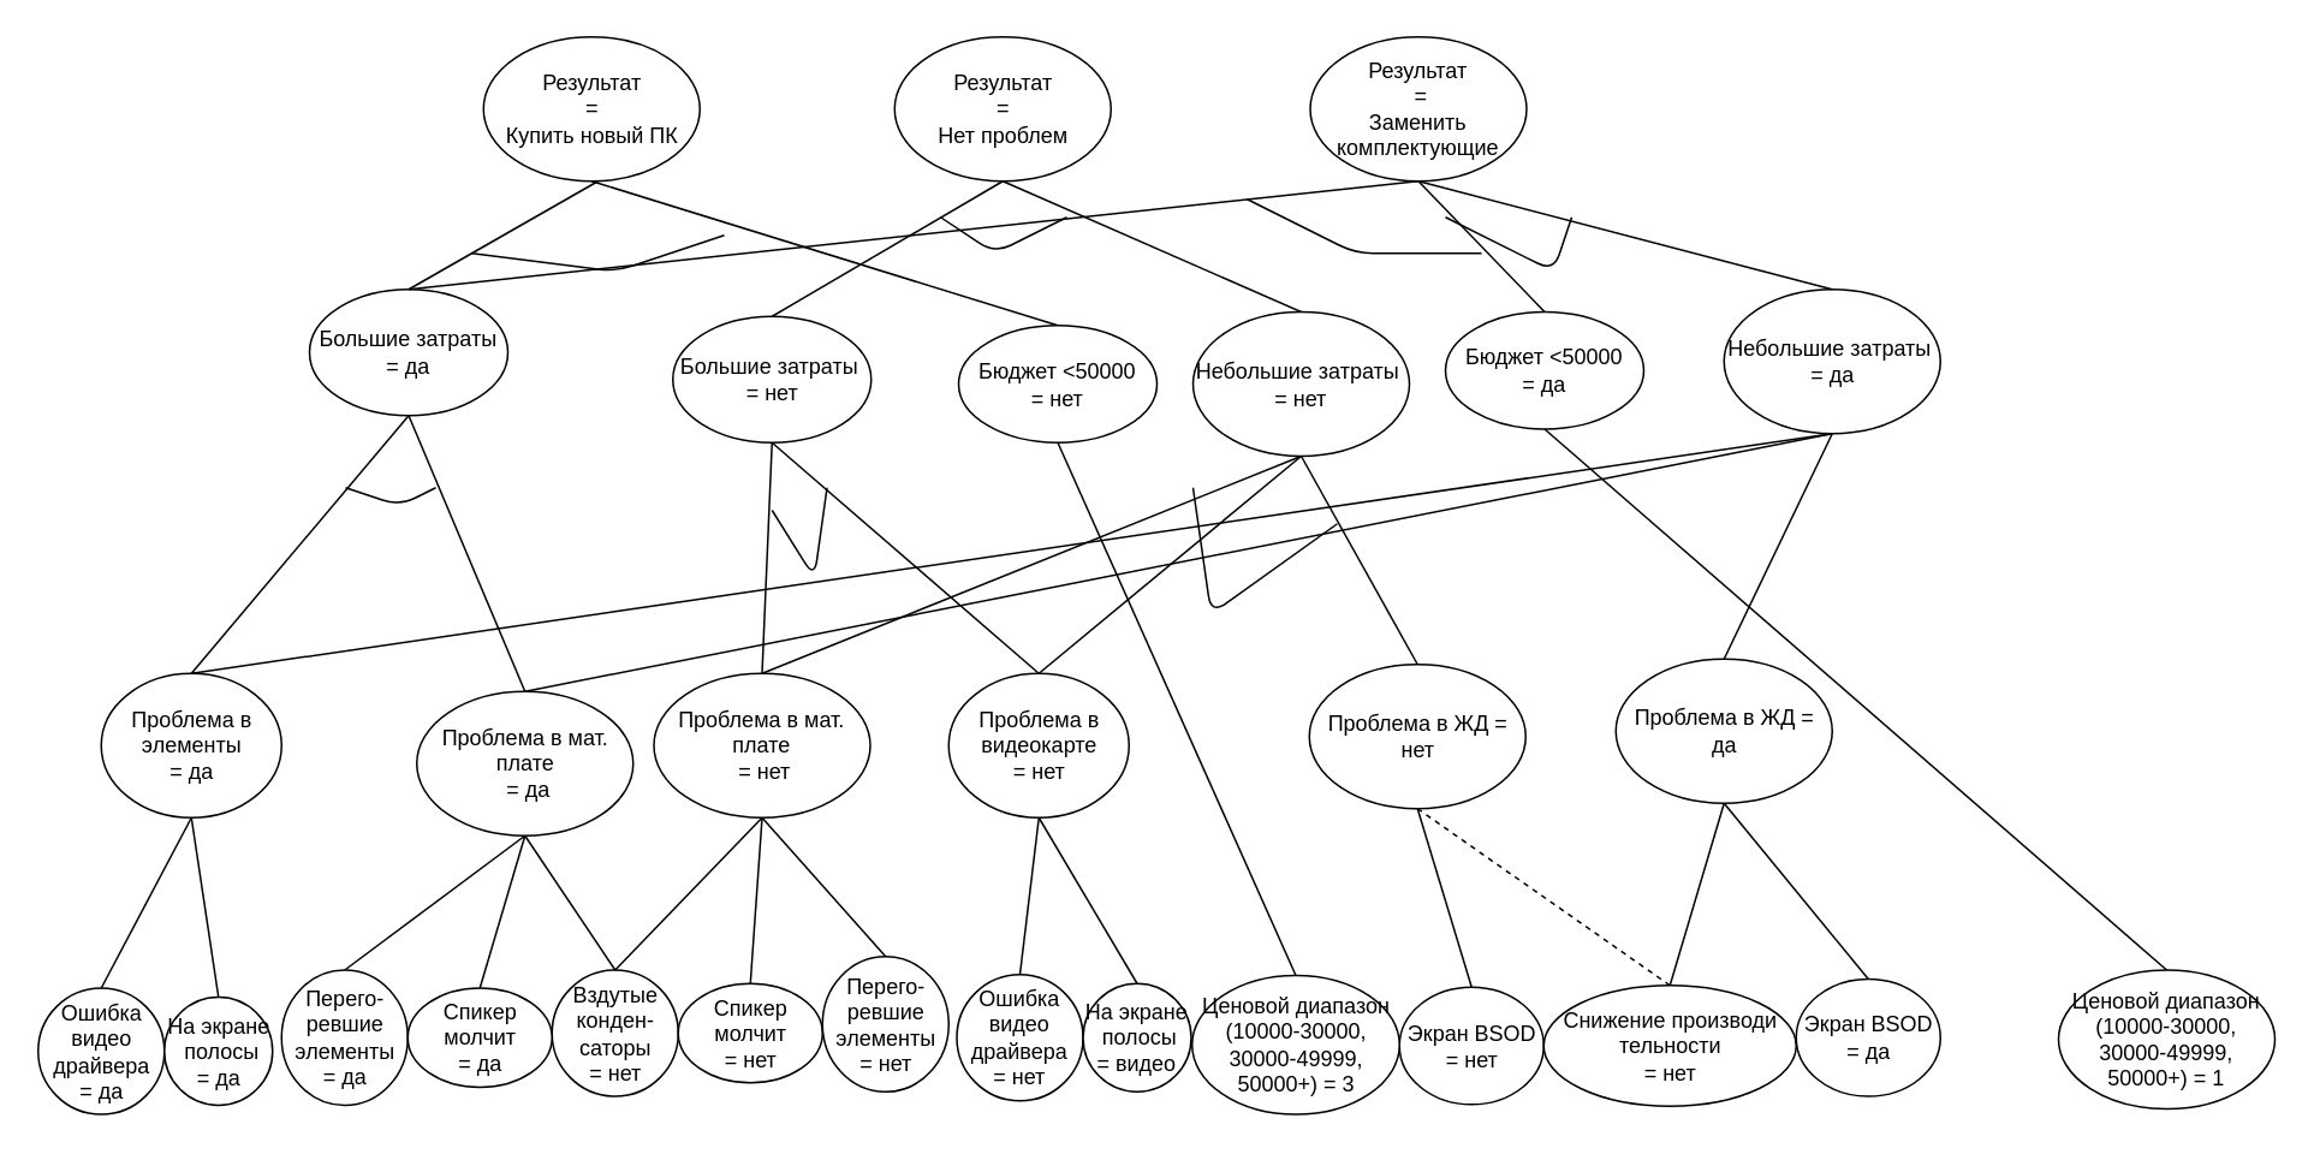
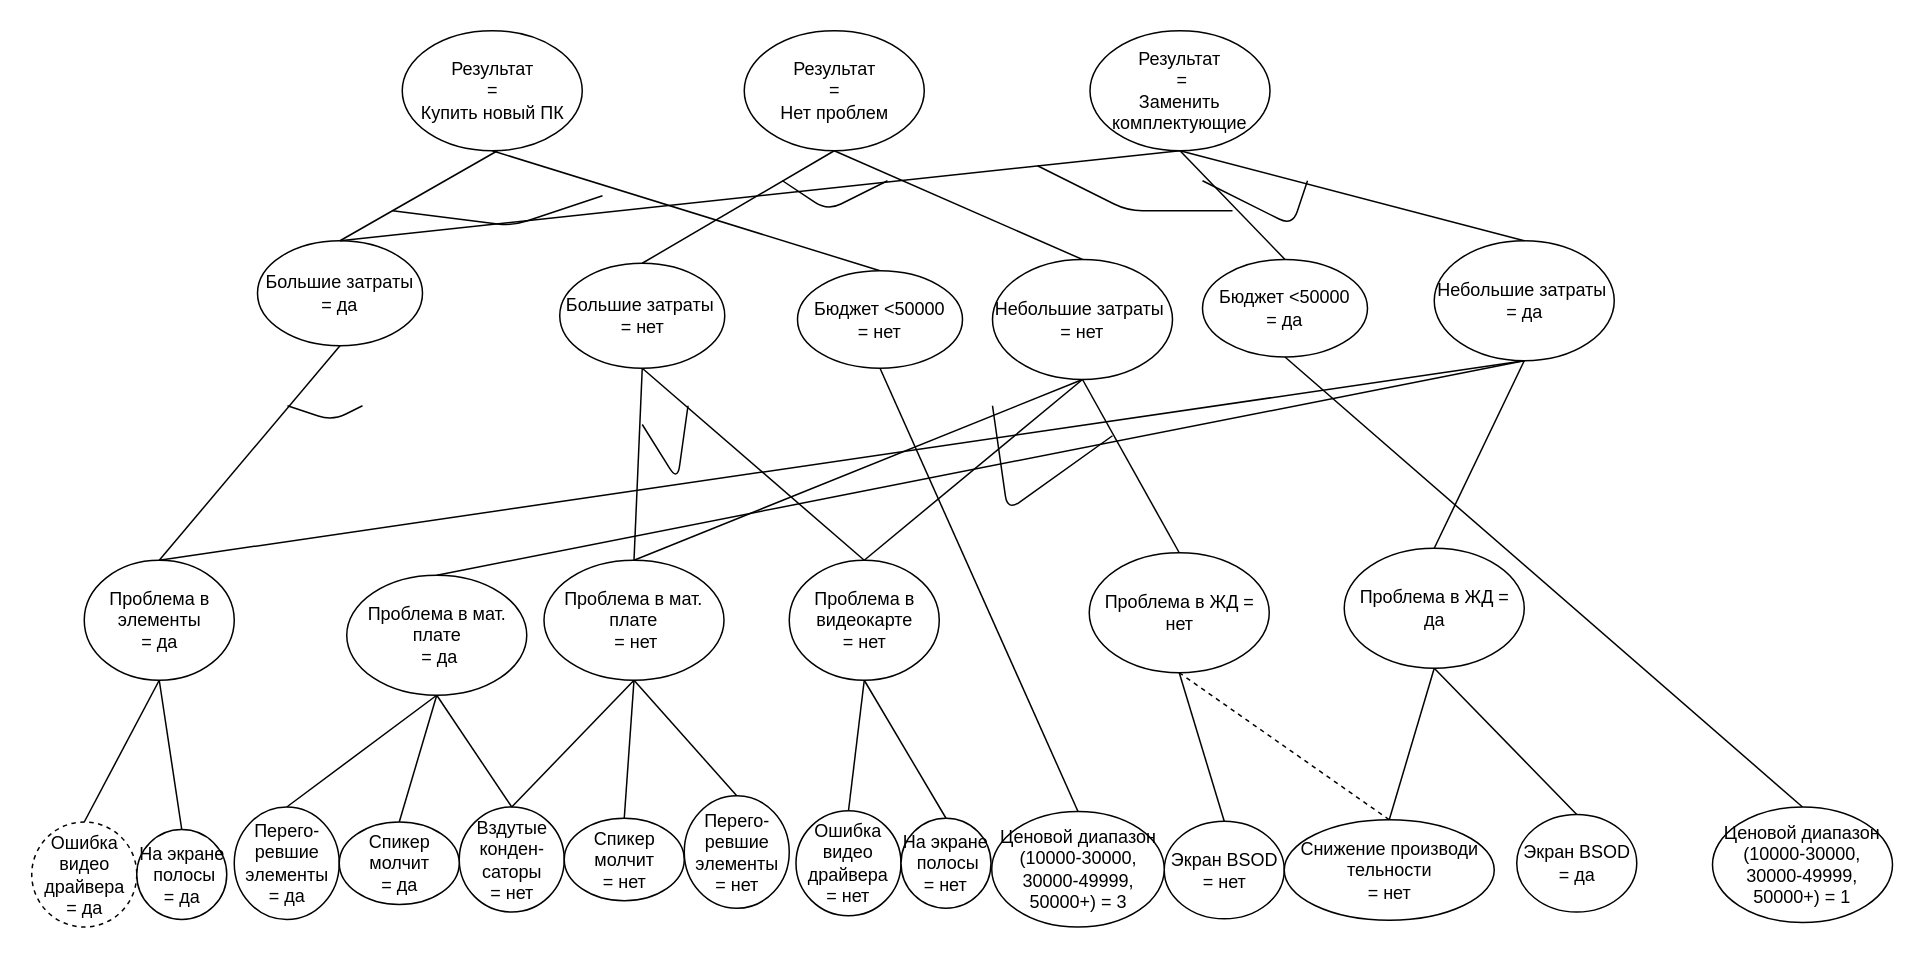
- <mxCell id="27" value="" style="endArrow=none;html=1;entryX=0.5;entryY=1;entryDx=0;entryDy=0;exitX=0.5;exitY=0;exitDx=0;exitDy=0;" parent="1" source="12" target="14" edge="1"><mxGeometry width="50" height="50" relative="1" as="geometry"><mxPoint x="121" y="690" as="sourcePoint" /><mxPoint x="171" y="640" as="targetPoint" /></mxGeometry></mxCell>
- <mxCell id="35" value="На экране&lt;br&gt;&amp;nbsp;полосы&lt;br&gt;= видео" style="ellipse;whiteSpace=wrap;html=1;" vertex="1" parent="1"><mxGeometry x="600" y="545" width="60" height="60" as="geometry" /></mxCell>
+ <mxCell id="35" value="На экране&lt;br&gt;&amp;nbsp;полосы&lt;br&gt;= нет" style="ellipse;whiteSpace=wrap;html=1;" vertex="1" parent="1"><mxGeometry x="600" y="545" width="60" height="60" as="geometry" /></mxCell>
- <mxCell id="59" value="Экран BSOD = да" style="ellipse;whiteSpace=wrap;html=1;" vertex="1" parent="1"><mxGeometry x="995.5" y="542.5" width="80" height="65" as="geometry" /></mxCell>
+ <mxCell id="59" value="Экран BSOD = да" style="ellipse;whiteSpace=wrap;html=1;" vertex="1" parent="1"><mxGeometry x="1010.5" y="542.5" width="80" height="65" as="geometry" /></mxCell>
- <mxCell id="2" value="Ошибка видео&lt;br&gt;драйвера&lt;br&gt;= да" style="ellipse;whiteSpace=wrap;html=1;" parent="1" vertex="1"><mxGeometry x="20.5" y="547.5" width="70" height="70" as="geometry" /></mxCell>
+ <mxCell id="2" value="Ошибка видео&lt;br&gt;драйвера&lt;br&gt;= да" style="ellipse;whiteSpace=wrap;html=1;dashed=1;" parent="1" vertex="1"><mxGeometry x="20.5" y="547.5" width="70" height="70" as="geometry" /></mxCell>
